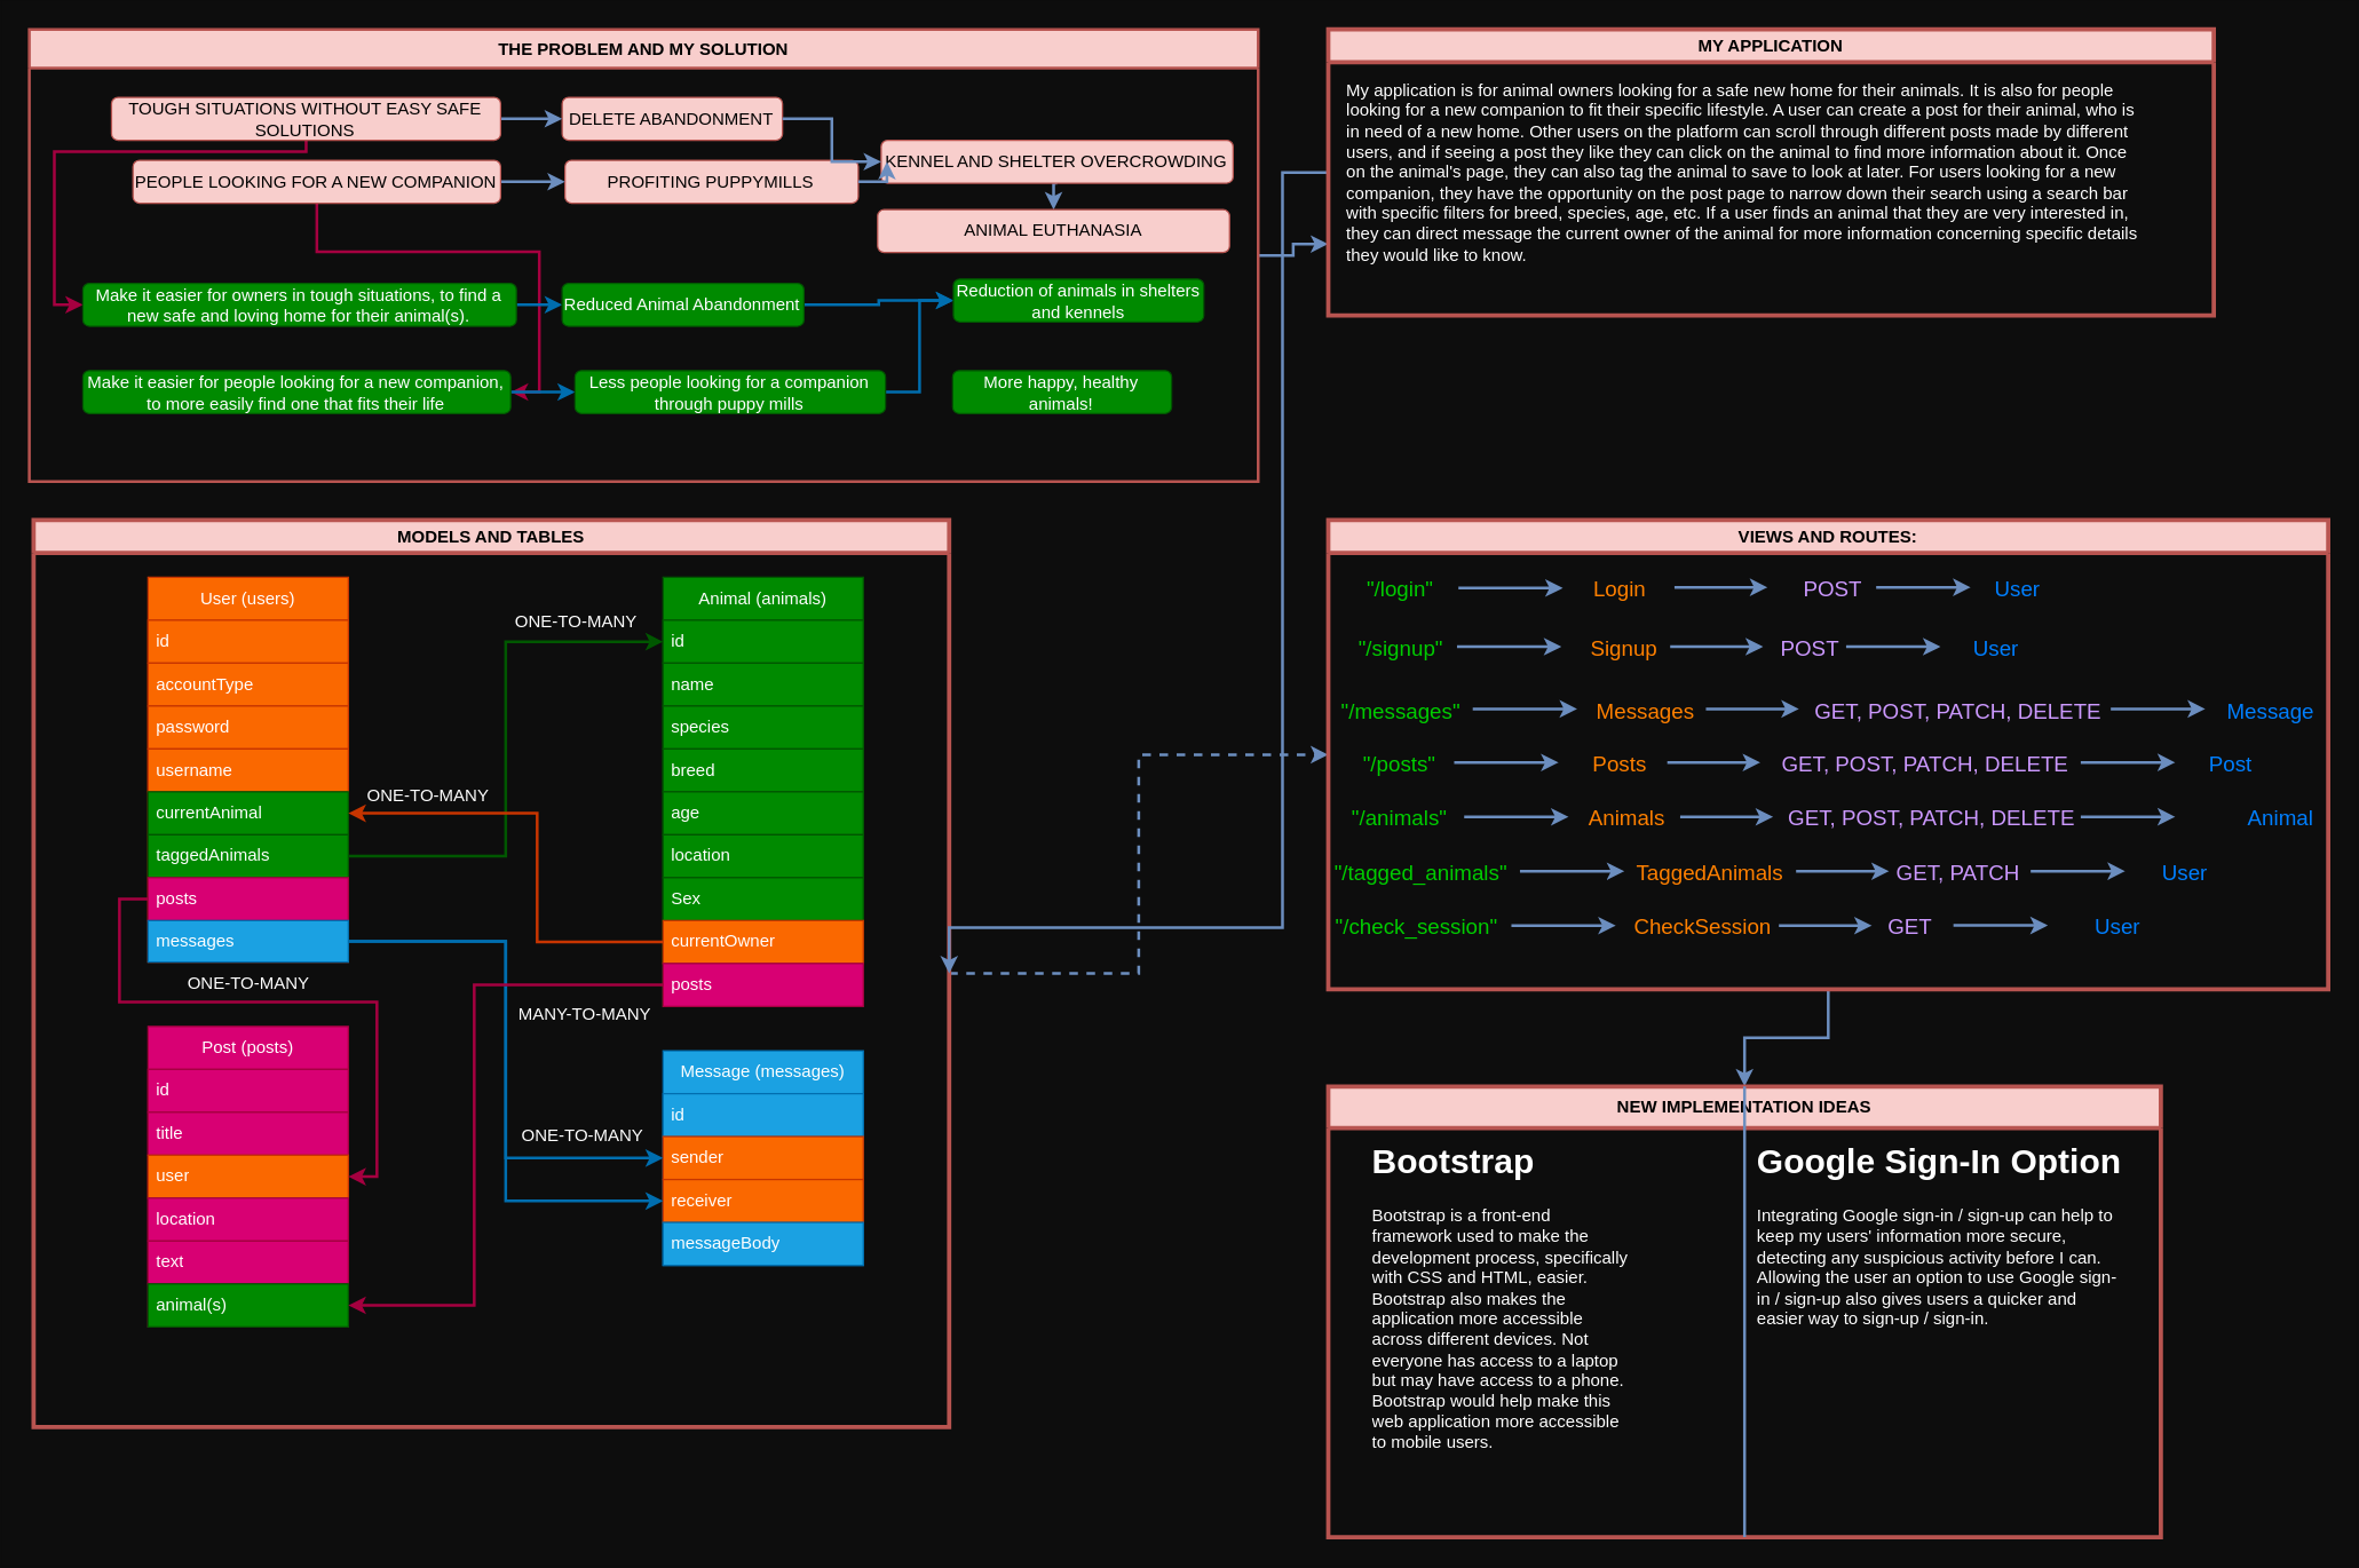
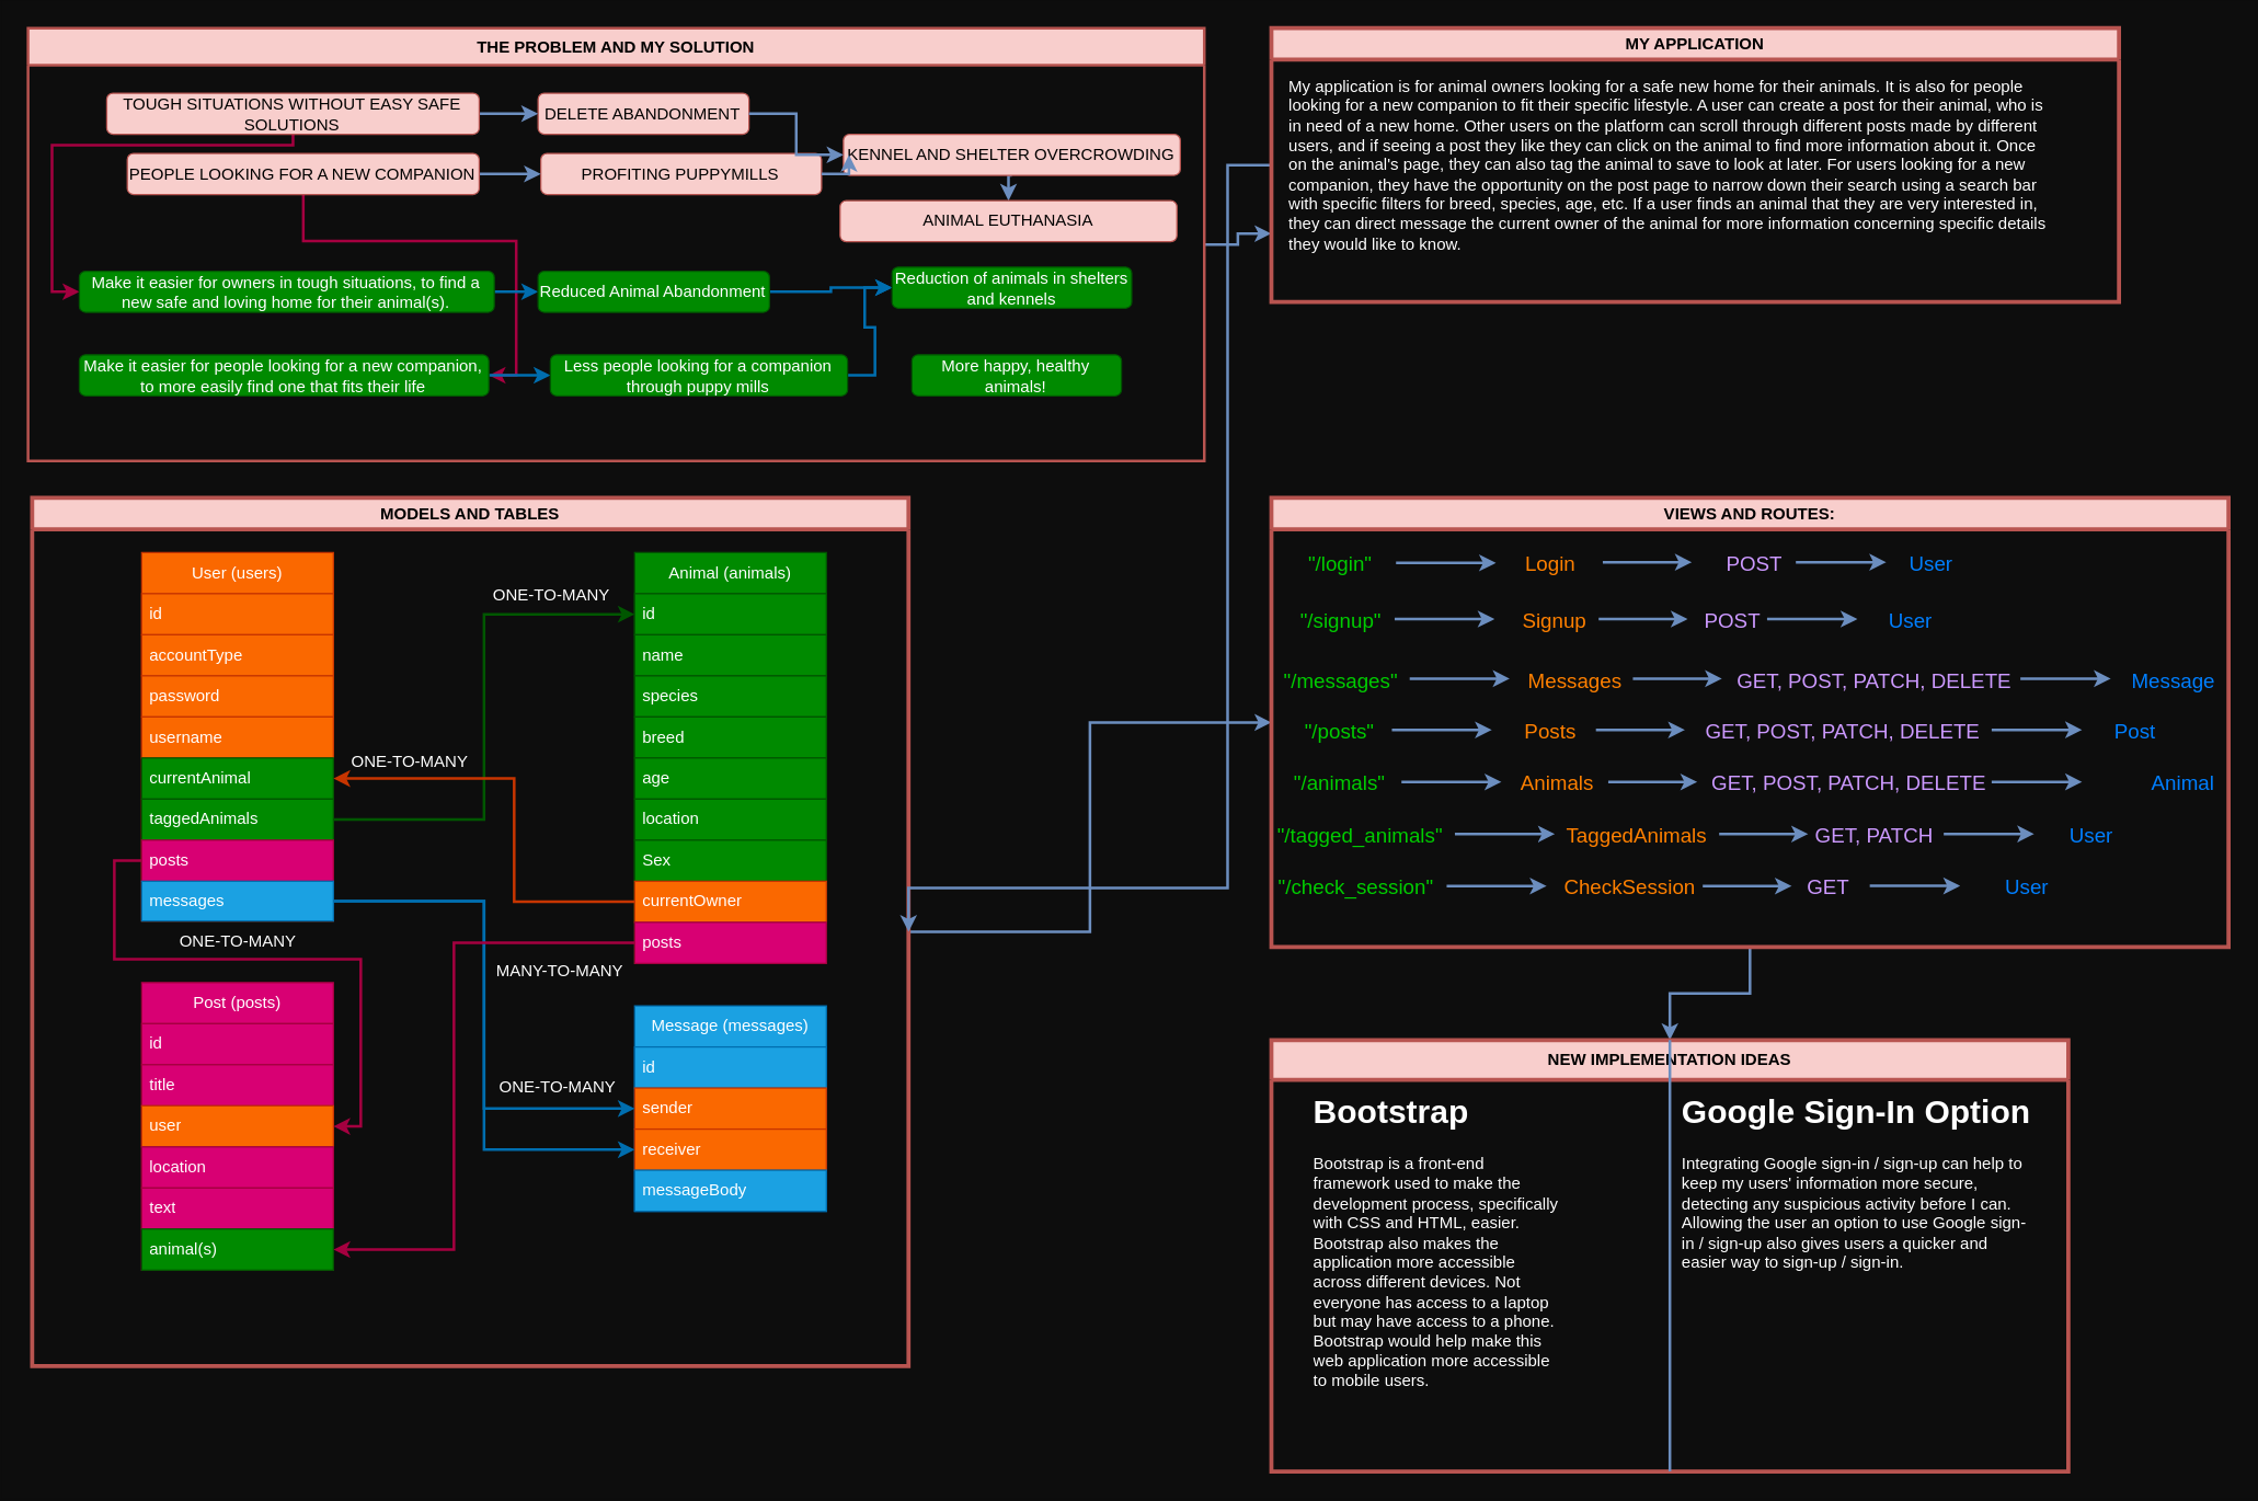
- <mxCell id="123" value="Reduction of animals in shelters and kennels" style="text;html=1;strokeColor=#005700;fillColor=#008a00;align=center;verticalAlign=middle;whiteSpace=wrap;rounded=1;fontColor=#ffffff;" parent="101" vertex="1"><mxGeometry x="645.97" y="174.5" width="175" height="30" as="geometry" /></mxCell>
+ <mxCell id="123" value="Reduction of animals in shelters and kennels" style="text;html=1;strokeColor=#005700;fillColor=#008a00;align=center;verticalAlign=middle;whiteSpace=wrap;rounded=1;fontColor=#ffffff;" parent="101" vertex="1"><mxGeometry x="630.97" y="174.5" width="175" height="30" as="geometry" /></mxCell>
- <mxCell id="2" style="edgeStyle=orthogonalEdgeStyle;rounded=0;orthogonalLoop=1;jettySize=auto;html=1;entryX=0;entryY=0.5;entryDx=0;entryDy=0;fillColor=#dae8fc;strokeColor=#6c8ebf;strokeWidth=2;dashed=1;" parent="1" source="3" target="47" edge="1"><mxGeometry relative="1" as="geometry" /></mxCell>
+ <mxCell id="2" style="edgeStyle=orthogonalEdgeStyle;rounded=0;orthogonalLoop=1;jettySize=auto;html=1;entryX=0;entryY=0.5;entryDx=0;entryDy=0;fillColor=#dae8fc;strokeColor=#6c8ebf;strokeWidth=2;" parent="1" source="3" target="47" edge="1"><mxGeometry relative="1" as="geometry" /></mxCell>
